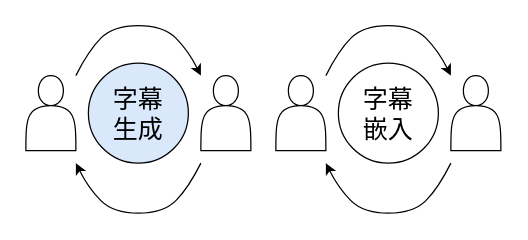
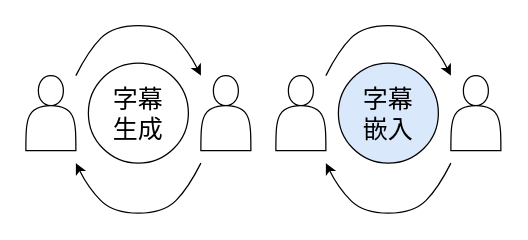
- <mxCell id="7" value="&lt;font style=&quot;font-size: 20px;&quot;&gt;字幕&lt;br&gt;生成&lt;/font&gt;" style="ellipse;whiteSpace=wrap;html=1;aspect=fixed;fillColor=#dae8fc;" vertex="1" parent="1"><mxGeometry x="70" y="50" width="80" height="80" as="geometry" /></mxCell>
+ <mxCell id="7" value="&lt;font style=&quot;font-size: 20px;&quot;&gt;字幕&lt;br&gt;生成&lt;/font&gt;" style="ellipse;whiteSpace=wrap;html=1;aspect=fixed;" vertex="1" parent="1"><mxGeometry x="70" y="50" width="80" height="80" as="geometry" /></mxCell>
- <mxCell id="6" value="&lt;font style=&quot;font-size: 20px;&quot;&gt;字幕&lt;br&gt;嵌入&lt;/font&gt;" style="ellipse;whiteSpace=wrap;html=1;aspect=fixed;" vertex="1" parent="1"><mxGeometry x="270" y="50" width="80" height="80" as="geometry" /></mxCell>
+ <mxCell id="6" value="&lt;font style=&quot;font-size: 20px;&quot;&gt;字幕&lt;br&gt;嵌入&lt;/font&gt;" style="ellipse;whiteSpace=wrap;html=1;aspect=fixed;fillColor=#dae8fc;" vertex="1" parent="1"><mxGeometry x="270" y="50" width="80" height="80" as="geometry" /></mxCell>
